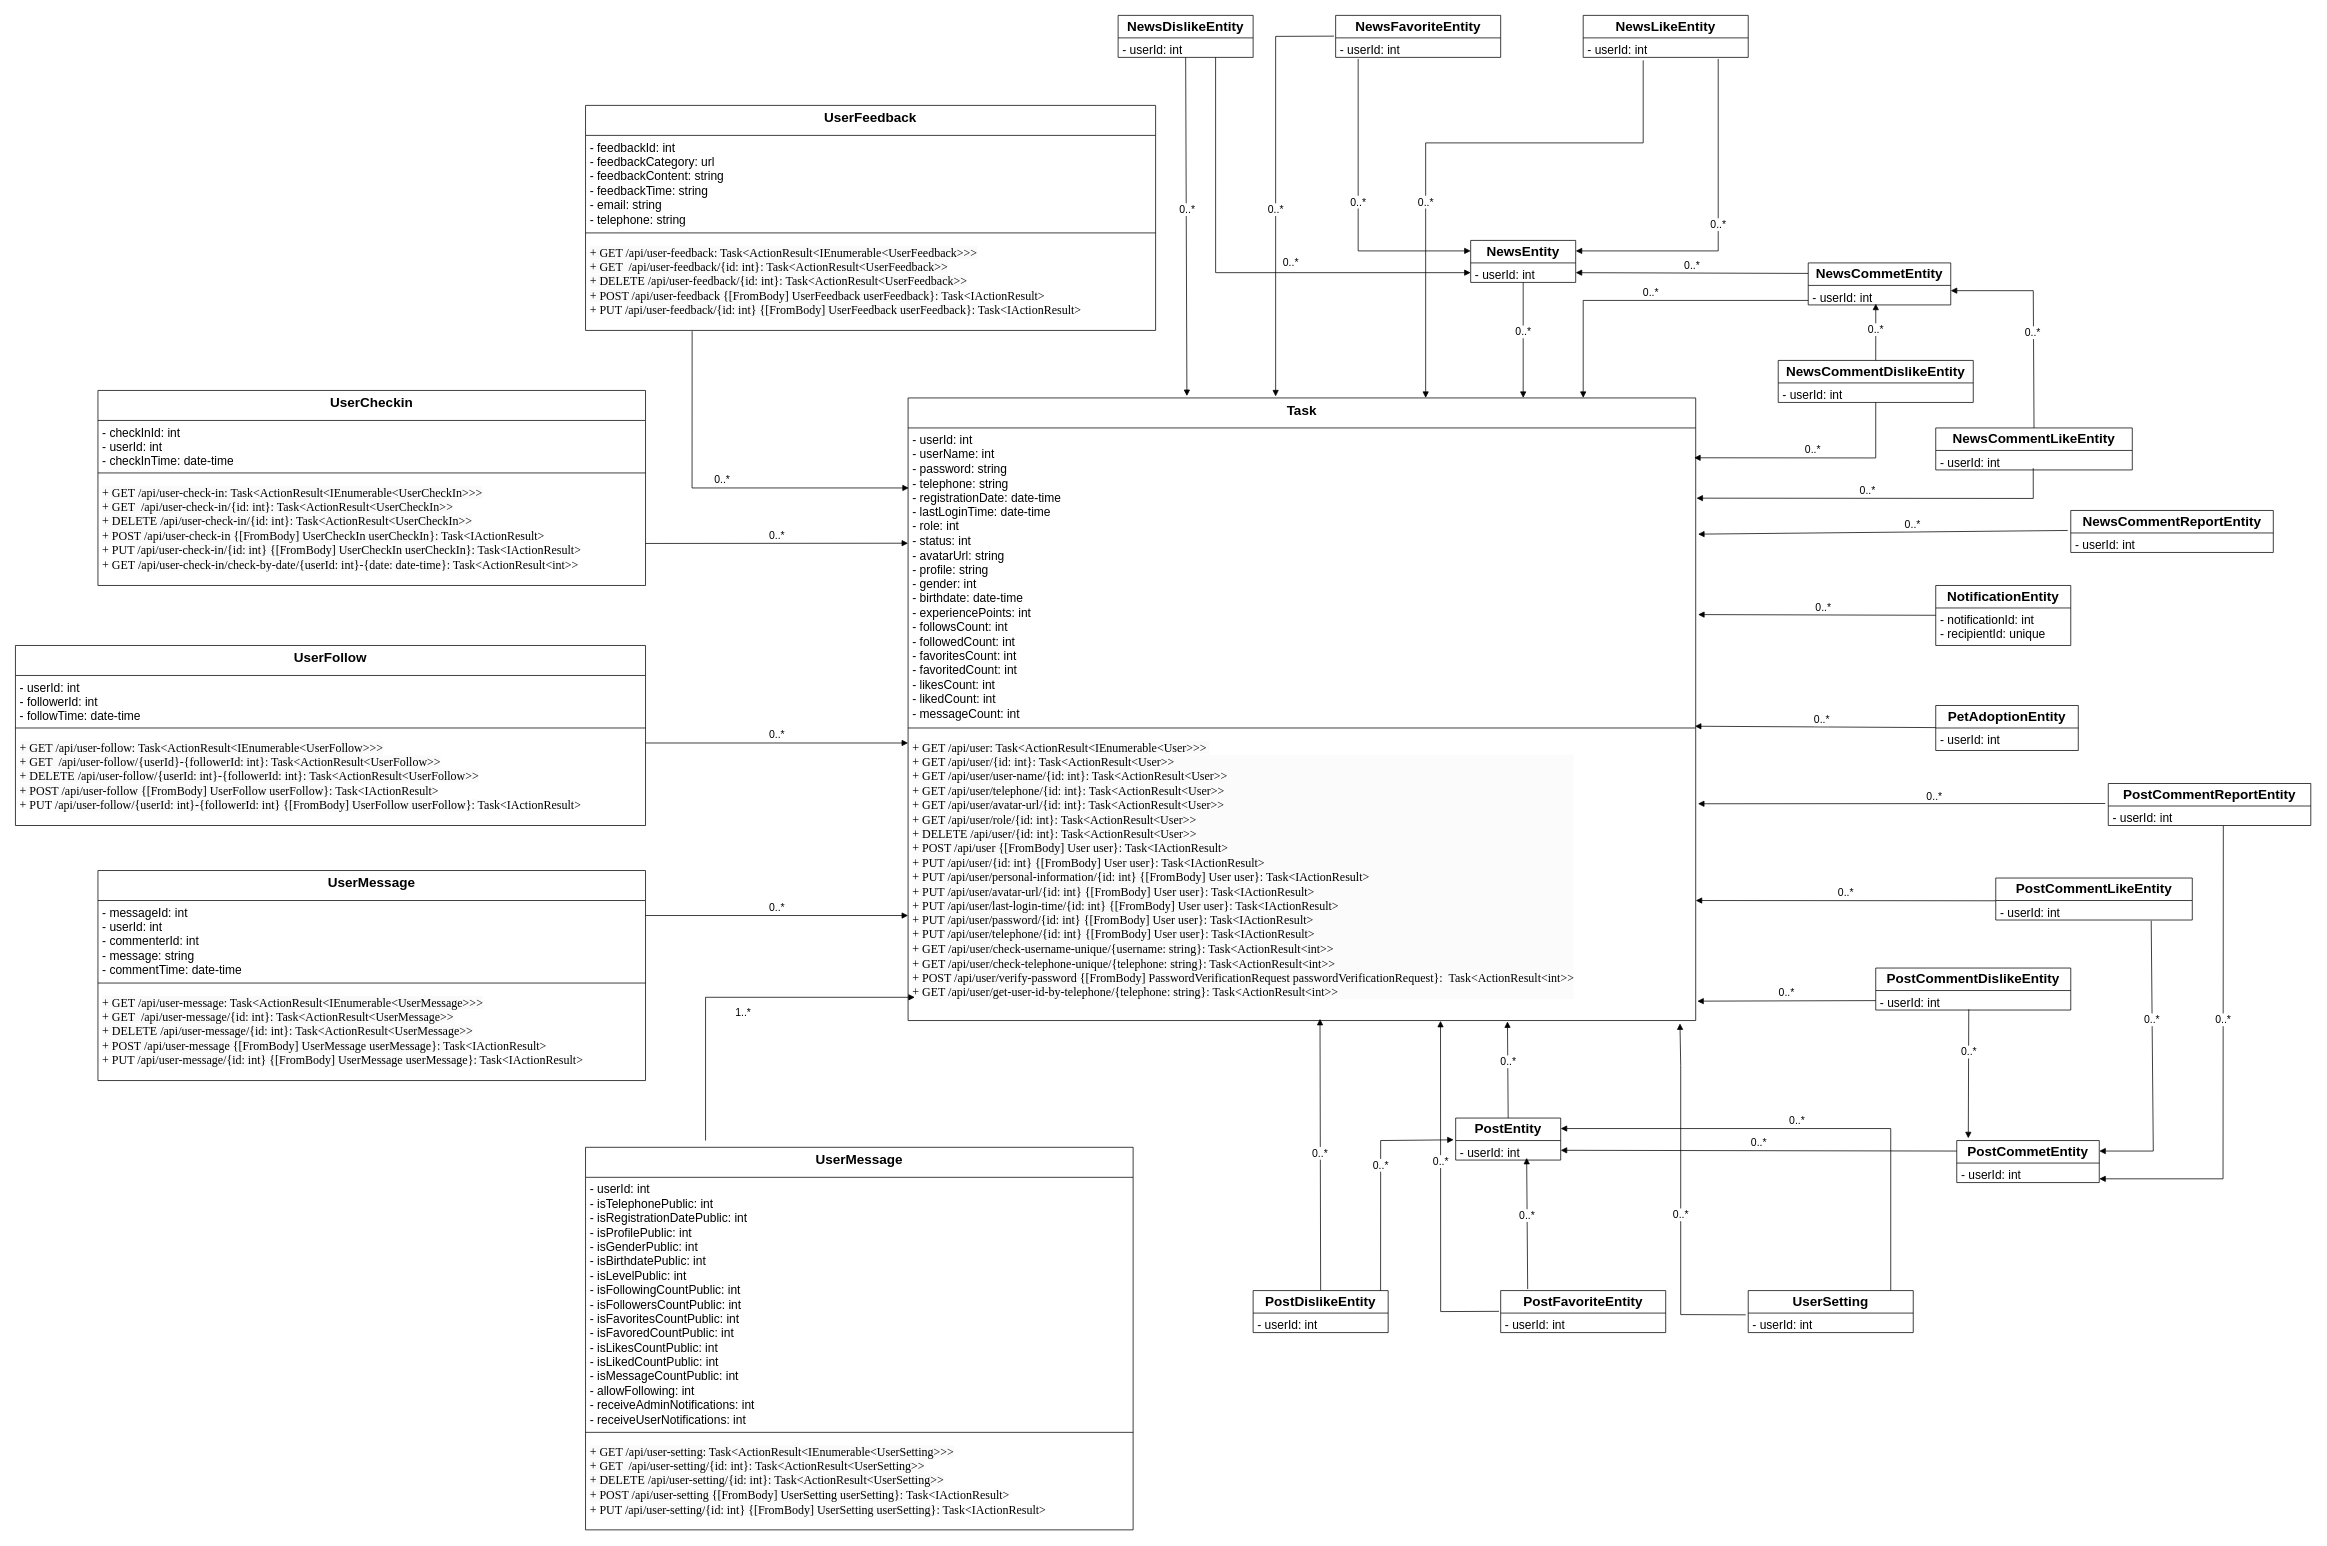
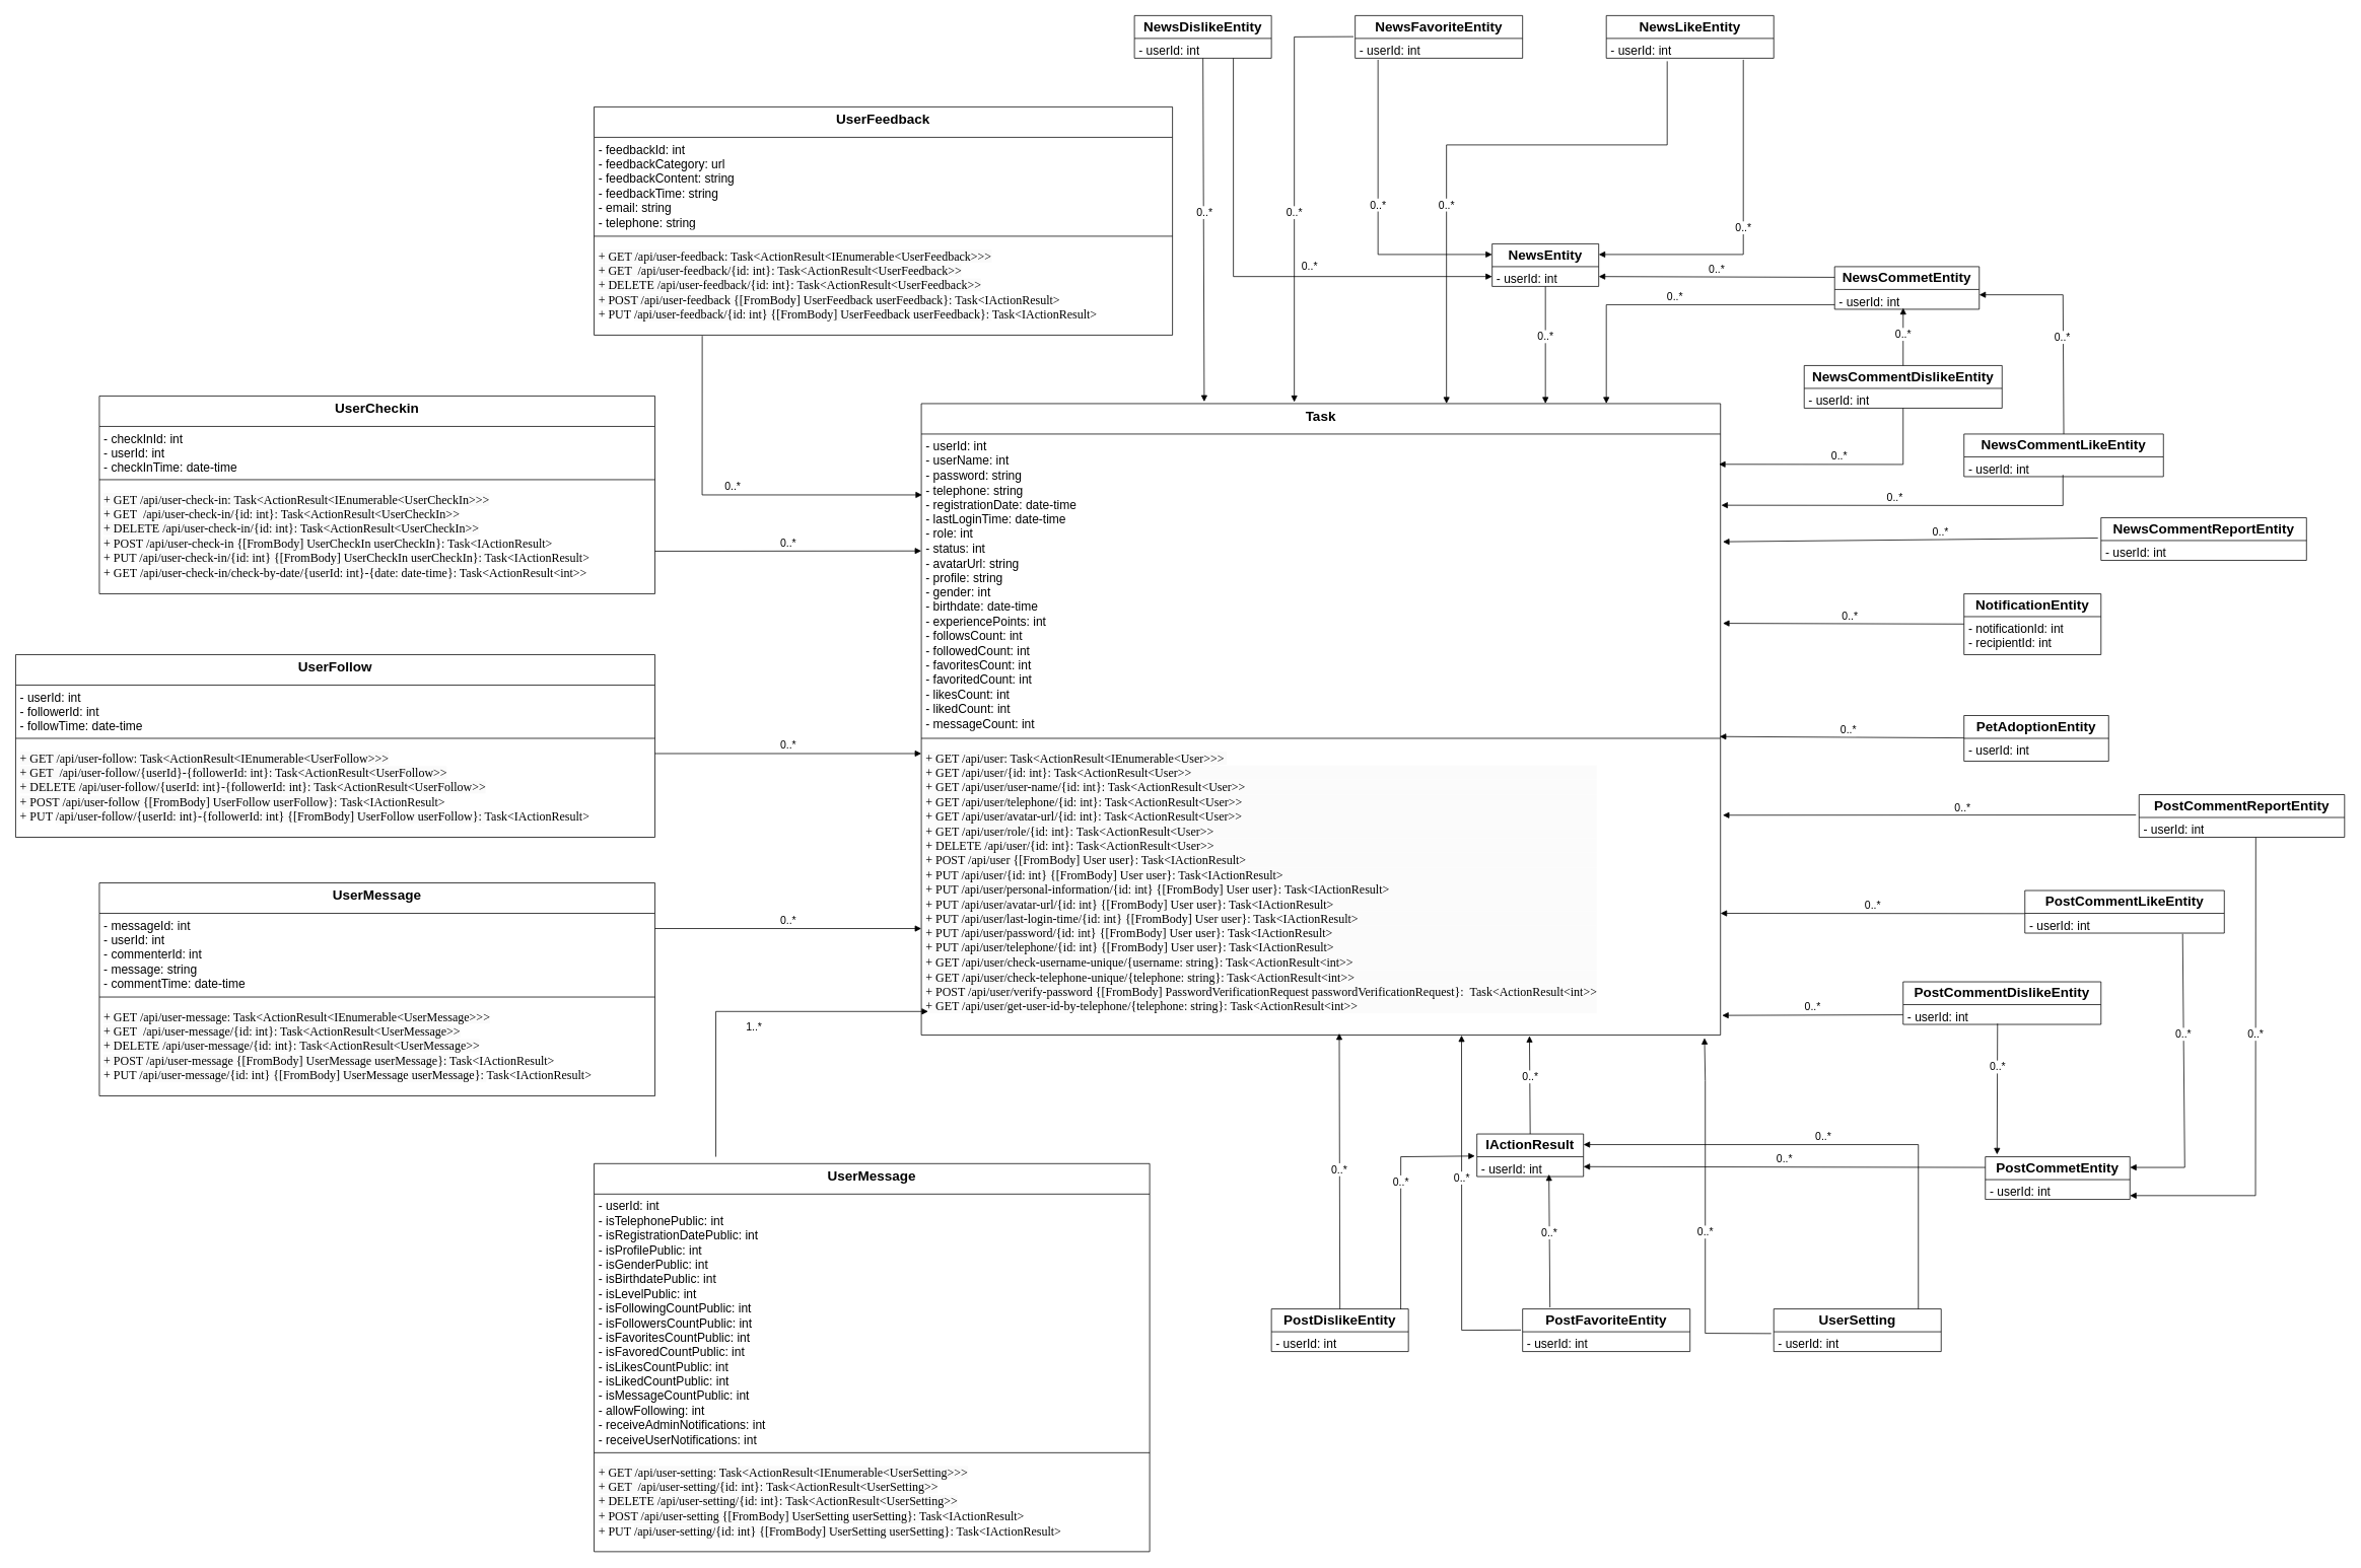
- <mxCell id="62" value="&lt;font style=&quot;font-size: 16px;&quot;&gt;- notificationId: int&lt;/font&gt;&lt;div&gt;&lt;font style=&quot;font-size: 16px;&quot;&gt;- recipientId: unique&lt;/font&gt;&lt;/div&gt;" style="text;strokeColor=none;fillColor=none;align=left;verticalAlign=top;spacingLeft=4;spacingRight=4;overflow=hidden;rotatable=0;points=[[0,0.5],[1,0.5]];portConstraint=eastwest;whiteSpace=wrap;html=1;" parent="61" vertex="1"><mxGeometry y="30" width="180" height="50" as="geometry" /></mxCell>
+ <mxCell id="62" value="&lt;font style=&quot;font-size: 16px;&quot;&gt;- notificationId: int&lt;/font&gt;&lt;div&gt;&lt;font style=&quot;font-size: 16px;&quot;&gt;- recipientId: int&lt;/font&gt;&lt;/div&gt;" style="text;strokeColor=none;fillColor=none;align=left;verticalAlign=top;spacingLeft=4;spacingRight=4;overflow=hidden;rotatable=0;points=[[0,0.5],[1,0.5]];portConstraint=eastwest;whiteSpace=wrap;html=1;" parent="61" vertex="1"><mxGeometry y="30" width="180" height="50" as="geometry" /></mxCell>
- <mxCell id="67" value="&lt;h2&gt;PostEntity&lt;/h2&gt;" style="swimlane;fontStyle=0;childLayout=stackLayout;horizontal=1;startSize=30;fillColor=none;horizontalStack=0;resizeParent=1;resizeParentMax=0;resizeLast=0;collapsible=1;marginBottom=0;whiteSpace=wrap;html=1;" parent="1" vertex="1"><mxGeometry x="1940" y="1490" width="140" height="56" as="geometry" /></mxCell>
+ <mxCell id="67" value="&lt;h2&gt;IActionResult&lt;/h2&gt;" style="swimlane;fontStyle=0;childLayout=stackLayout;horizontal=1;startSize=30;fillColor=none;horizontalStack=0;resizeParent=1;resizeParentMax=0;resizeLast=0;collapsible=1;marginBottom=0;whiteSpace=wrap;html=1;" parent="1" vertex="1"><mxGeometry x="1940" y="1490" width="140" height="56" as="geometry" /></mxCell>
